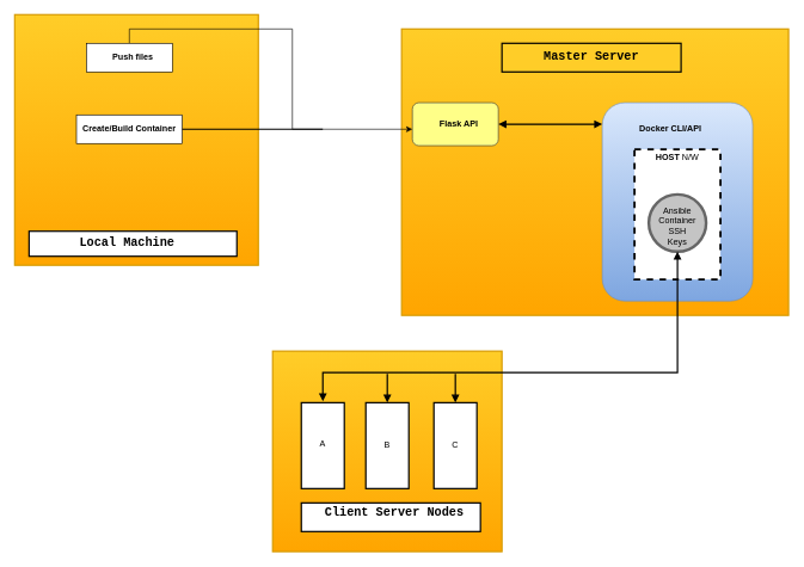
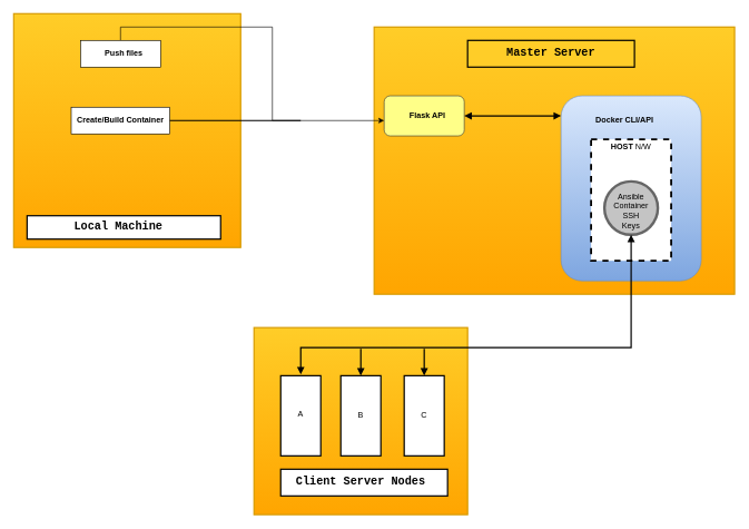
- <mxCell id="27" value="&lt;font style=&quot;font-size: 17px&quot; face=&quot;Courier New&quot;&gt;&lt;b&gt;&lt;font style=&quot;font-size: 17px&quot;&gt;&lt;font style=&quot;font-size: 17px&quot;&gt;Client Server&lt;/font&gt;&lt;/font&gt;&lt;font style=&quot;font-size: 17px&quot;&gt; Nodes&lt;/font&gt;&lt;/b&gt;&lt;/font&gt;" style="text;html=1;strokeColor=none;fillColor=none;align=center;verticalAlign=middle;whiteSpace=wrap;rounded=0;" parent="2" vertex="1"><mxGeometry x="430" y="687" width="200" height="20" as="geometry" /></mxCell>
+ <mxCell id="27" value="&lt;font style=&quot;font-size: 17px&quot; face=&quot;Courier New&quot;&gt;&lt;b&gt;&lt;font style=&quot;font-size: 17px&quot;&gt;&lt;font style=&quot;font-size: 17px&quot;&gt;Client Server&lt;/font&gt;&lt;/font&gt;&lt;font style=&quot;font-size: 17px&quot;&gt; Nodes&lt;/font&gt;&lt;/b&gt;&lt;/font&gt;" style="text;html=1;strokeColor=none;fillColor=none;align=center;verticalAlign=middle;whiteSpace=wrap;rounded=0;" parent="2" vertex="1"><mxGeometry x="420" y="692" width="200" height="20" as="geometry" /></mxCell>
